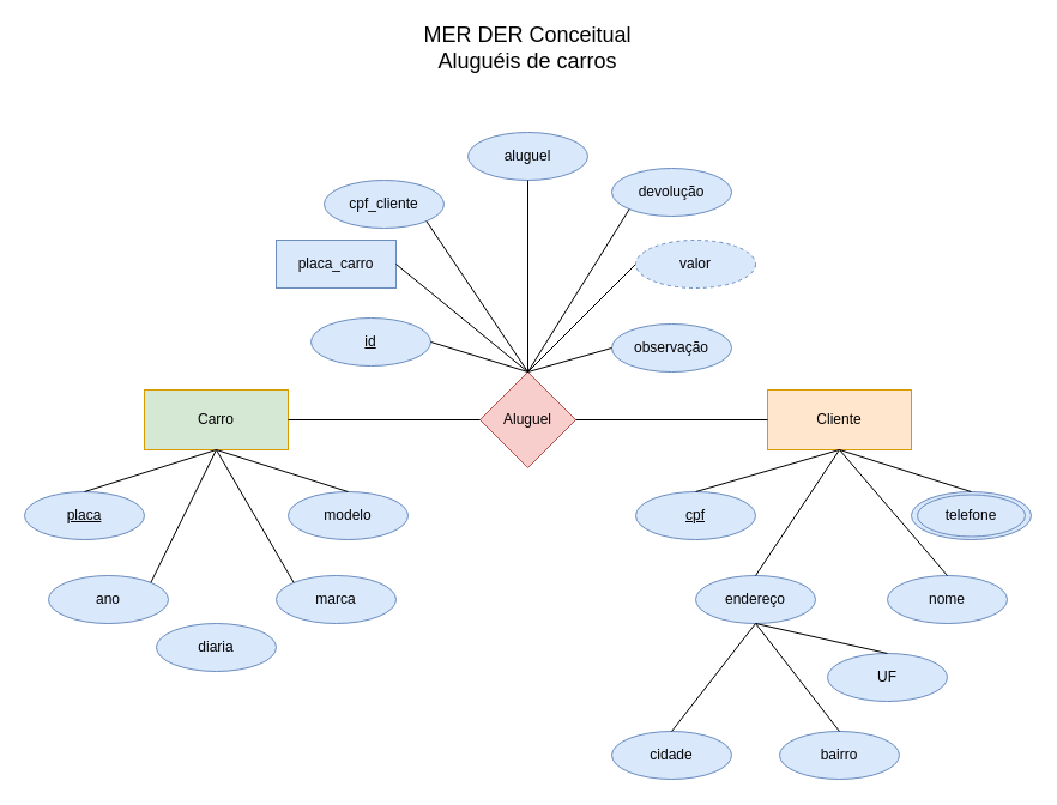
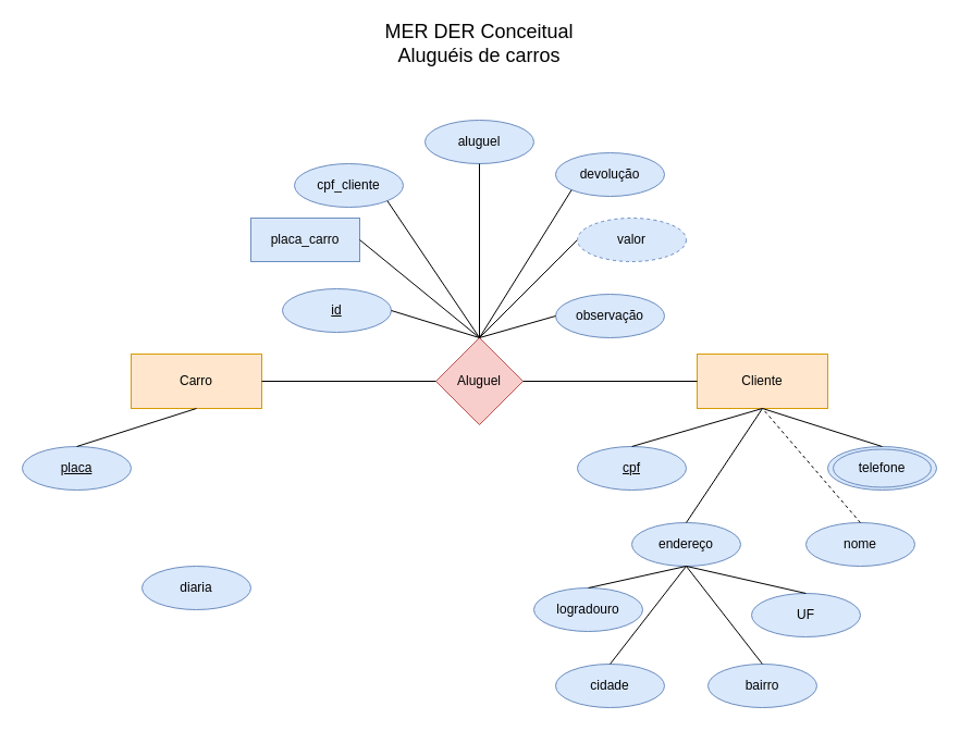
- <mxCell id="2" value="Carro" style="rounded=0;whiteSpace=wrap;html=1;fillColor=#d5e8d4;strokeColor=#d79b00;" vertex="1" parent="1"><mxGeometry x="120" y="325" width="120" height="50" as="geometry" /></mxCell>
+ <mxCell id="2" value="Carro" style="rounded=0;whiteSpace=wrap;html=1;fillColor=#ffe6cc;strokeColor=#d79b00;" vertex="1" parent="1"><mxGeometry x="120" y="325" width="120" height="50" as="geometry" /></mxCell>
- <mxCell id="46" value="" style="endArrow=none;html=1;rounded=0;entryX=0.5;entryY=1;entryDx=0;entryDy=0;exitX=0.5;exitY=0;exitDx=0;exitDy=0;" edge="1" parent="1" source="6" target="2"><mxGeometry width="50" height="50" relative="1" as="geometry"><mxPoint x="550" y="350" as="sourcePoint" /><mxPoint x="600" y="300" as="targetPoint" /></mxGeometry></mxCell>
- <mxCell id="36" value="" style="endArrow=none;html=1;rounded=0;entryX=0.5;entryY=1;entryDx=0;entryDy=0;exitX=0.5;exitY=0;exitDx=0;exitDy=0;" edge="1" parent="1" source="11" target="4"><mxGeometry width="50" height="50" relative="1" as="geometry"><mxPoint x="550" y="350" as="sourcePoint" /><mxPoint x="600" y="300" as="targetPoint" /></mxGeometry></mxCell>
+ <mxCell id="36" value="" style="endArrow=none;html=1;rounded=0;entryX=0.5;entryY=1;entryDx=0;entryDy=0;exitX=0.5;exitY=0;exitDx=0;exitDy=0;dashed=1;" edge="1" parent="1" source="11" target="4"><mxGeometry width="50" height="50" relative="1" as="geometry"><mxPoint x="550" y="350" as="sourcePoint" /><mxPoint x="600" y="300" as="targetPoint" /></mxGeometry></mxCell>
- <mxCell id="6" value="modelo" style="ellipse;whiteSpace=wrap;html=1;fillColor=#dae8fc;strokeColor=#6c8ebf;" vertex="1" parent="1"><mxGeometry x="240" y="410" width="100" height="40" as="geometry" /></mxCell>
- <mxCell id="45" value="" style="endArrow=none;html=1;rounded=0;entryX=0.5;entryY=1;entryDx=0;entryDy=0;exitX=1;exitY=0;exitDx=0;exitDy=0;" edge="1" parent="1" source="8" target="2"><mxGeometry width="50" height="50" relative="1" as="geometry"><mxPoint x="550" y="350" as="sourcePoint" /><mxPoint x="600" y="300" as="targetPoint" /></mxGeometry></mxCell>
- <mxCell id="44" value="" style="endArrow=none;html=1;rounded=0;entryX=0.5;entryY=1;entryDx=0;entryDy=0;exitX=0;exitY=0;exitDx=0;exitDy=0;" edge="1" parent="1" source="7" target="2"><mxGeometry width="50" height="50" relative="1" as="geometry"><mxPoint x="550" y="350" as="sourcePoint" /><mxPoint x="600" y="300" as="targetPoint" /></mxGeometry></mxCell>
- <mxCell id="8" value="ano" style="ellipse;whiteSpace=wrap;html=1;fillColor=#dae8fc;strokeColor=#6c8ebf;" vertex="1" parent="1"><mxGeometry x="40" y="480" width="100" height="40" as="geometry" /></mxCell>
- <mxCell id="7" value="marca" style="ellipse;whiteSpace=wrap;html=1;fillColor=#dae8fc;strokeColor=#6c8ebf;" vertex="1" parent="1"><mxGeometry x="230" y="480" width="100" height="40" as="geometry" /></mxCell>
+ <mxCell id="39" value="" style="endArrow=none;html=1;rounded=0;entryX=0.5;entryY=1;entryDx=0;entryDy=0;exitX=0.5;exitY=0;exitDx=0;exitDy=0;" edge="1" parent="1" source="15" target="13"><mxGeometry width="50" height="50" relative="1" as="geometry"><mxPoint x="550" y="350" as="sourcePoint" /><mxPoint x="600" y="300" as="targetPoint" /></mxGeometry></mxCell>
+ <mxCell id="15" value="logradouro" style="ellipse;whiteSpace=wrap;html=1;fillColor=#dae8fc;strokeColor=#6c8ebf;" vertex="1" parent="1"><mxGeometry x="490" y="540" width="100" height="40" as="geometry" /></mxCell>
